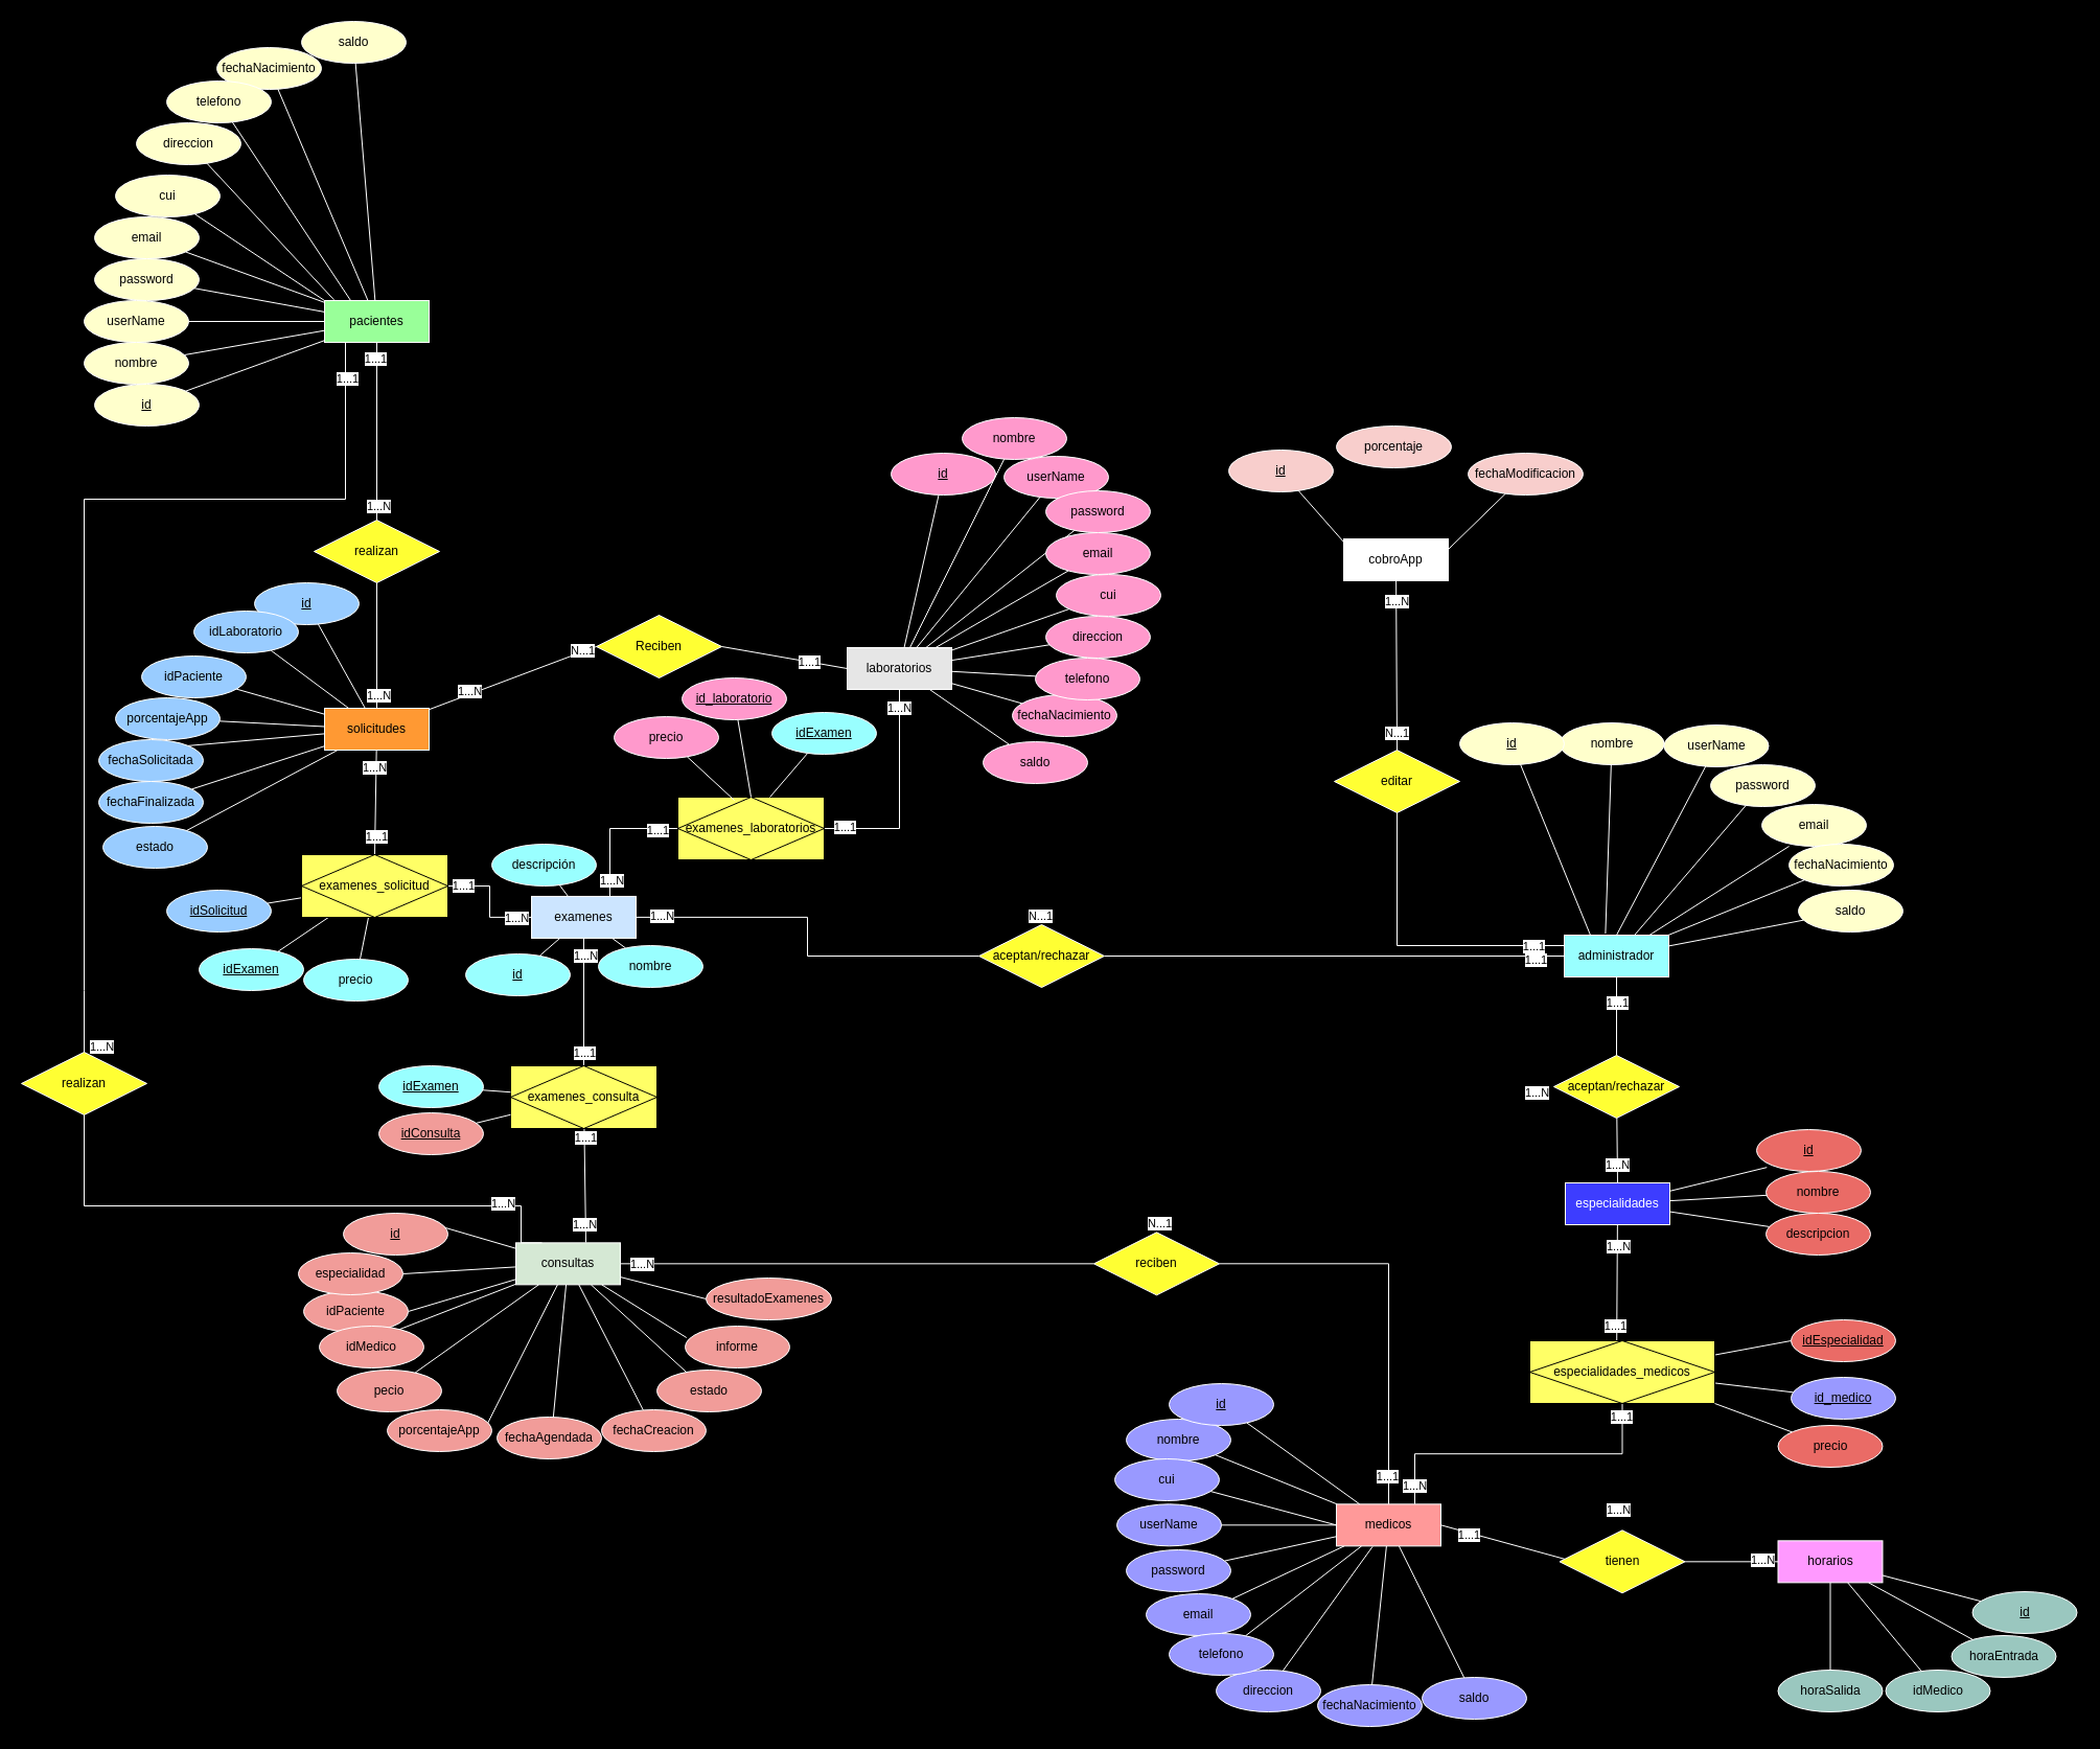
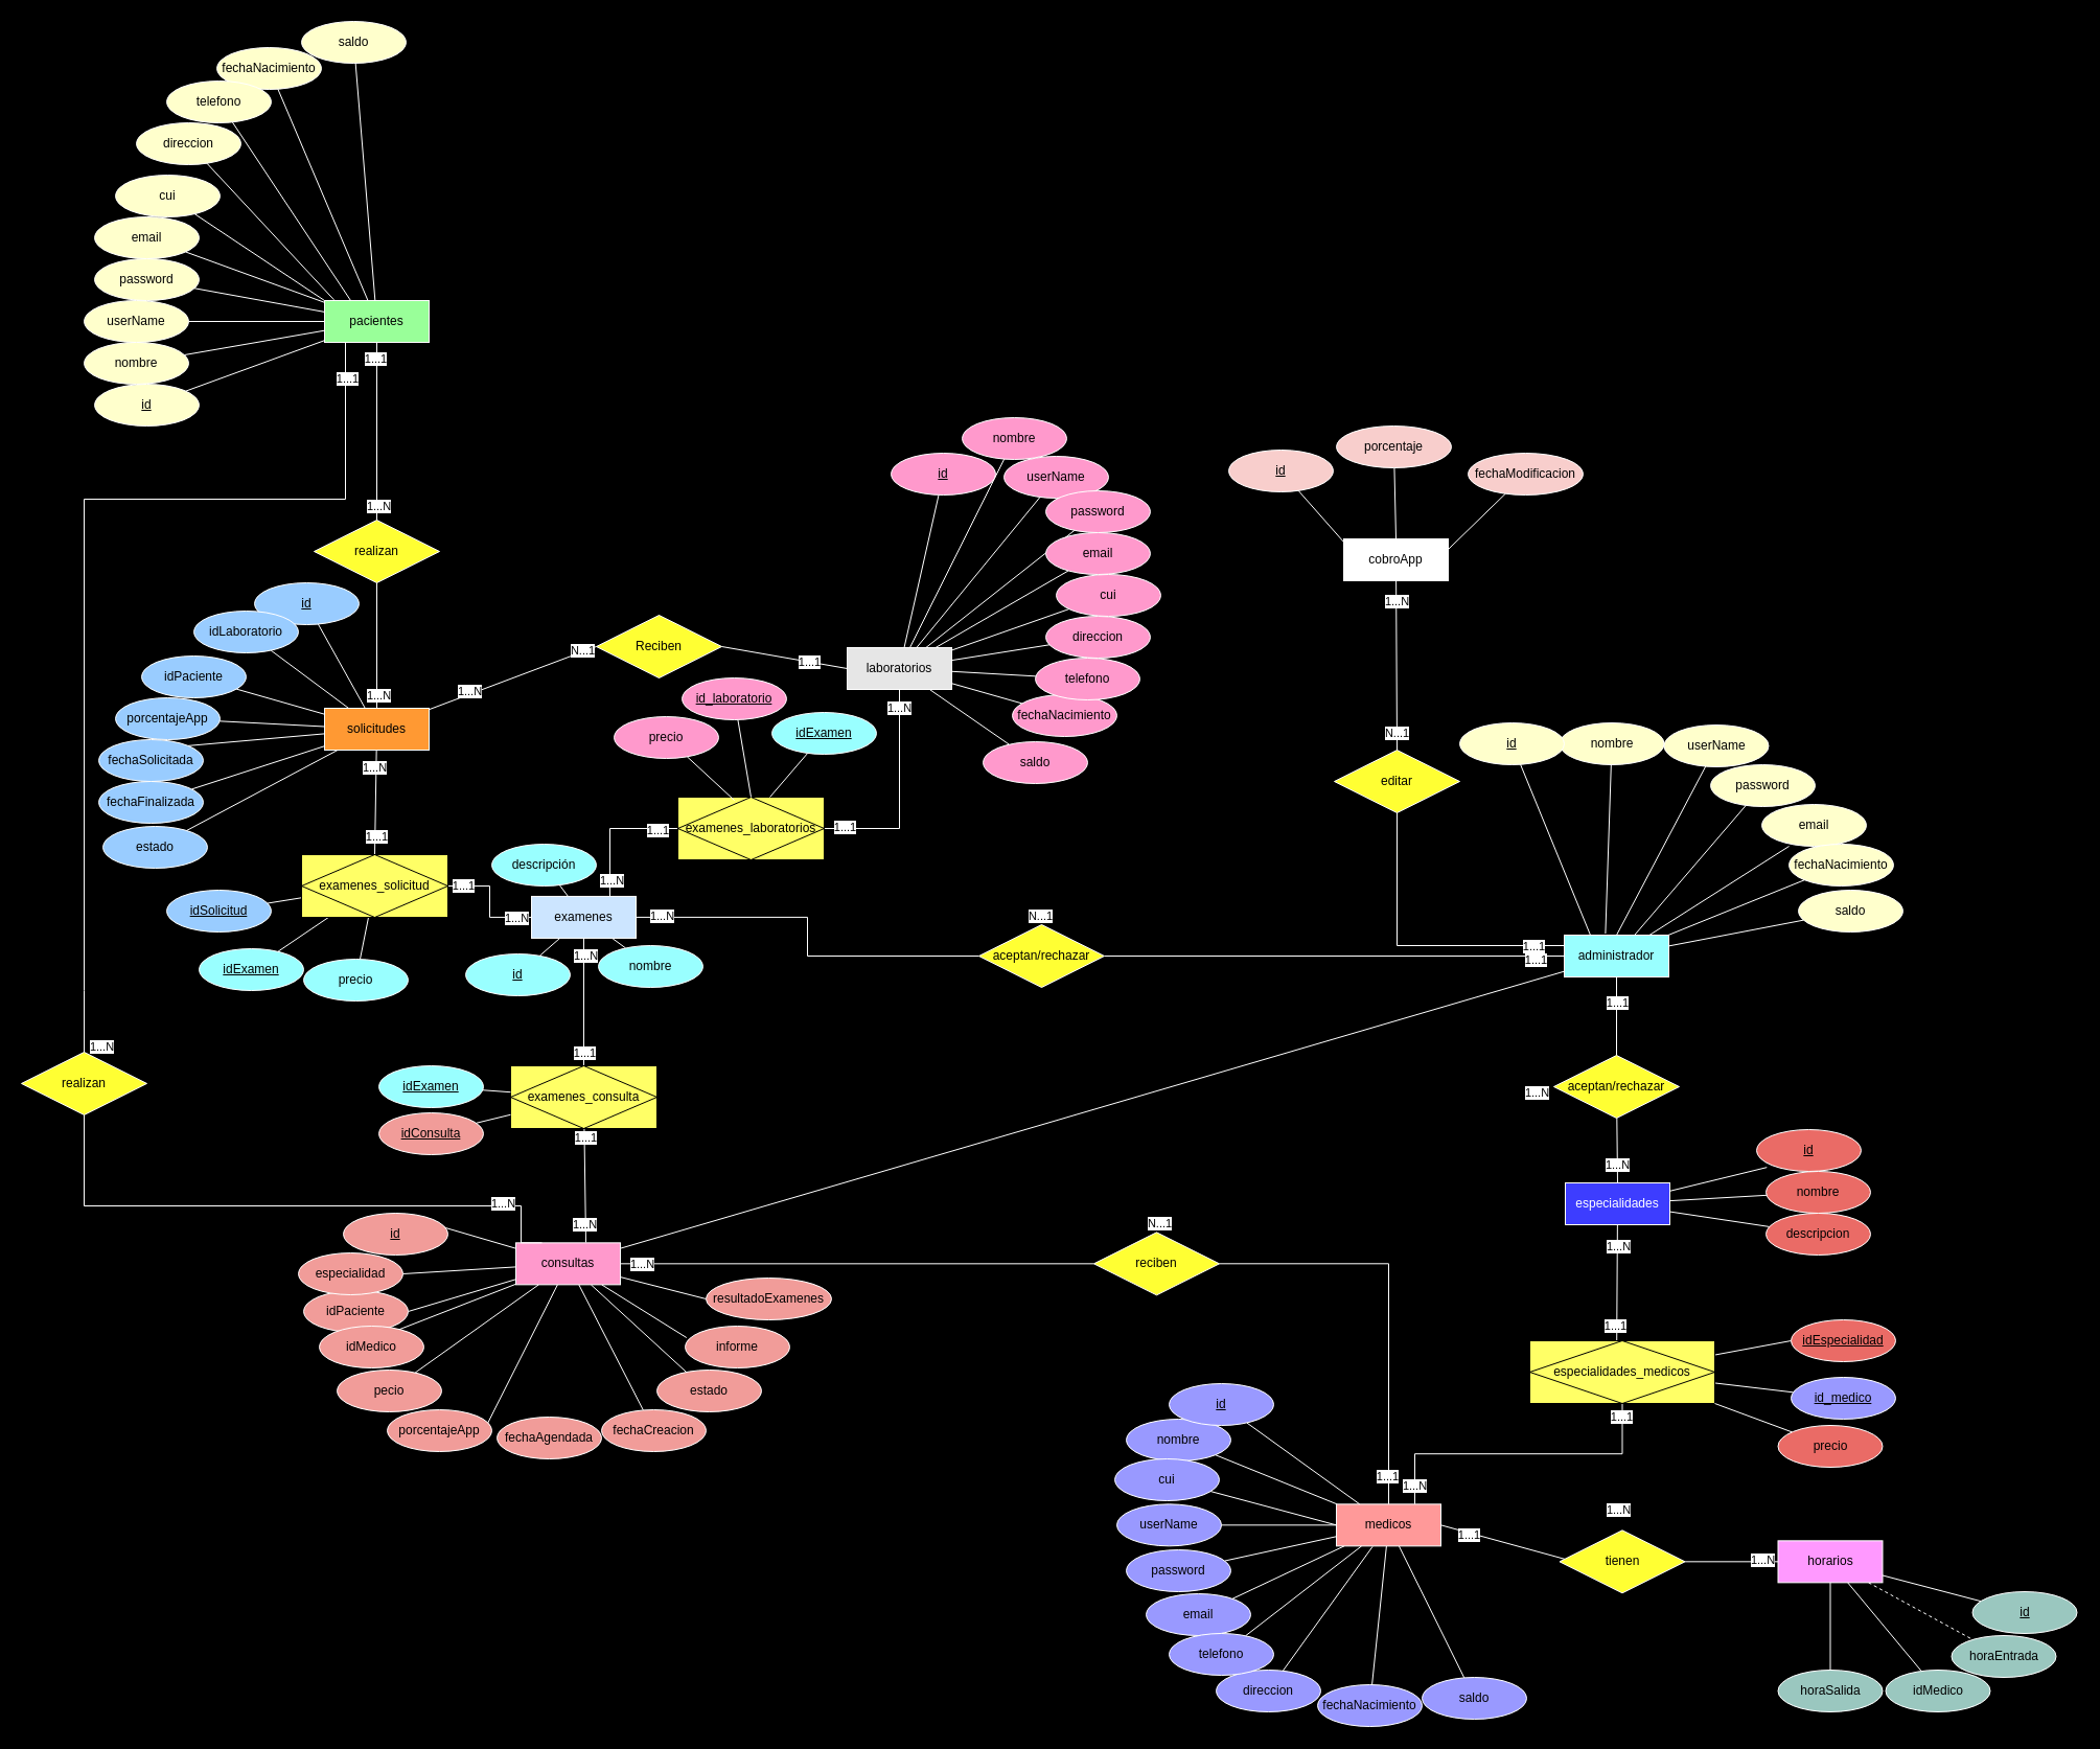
+ <mxCell id="242" style="edgeStyle=none;rounded=0;orthogonalLoop=1;jettySize=auto;html=1;entryX=0.5;entryY=0;entryDx=0;entryDy=0;endArrow=none;endFill=0;strokeColor=#FFFFFF;" edge="1" parent="1" source="243" target="237"><mxGeometry relative="1" as="geometry" /></mxCell>
- <mxCell id="138" value="consultas" style="whiteSpace=wrap;html=1;align=center;fillColor=#D5E8D4;strokeColor=#FFFFFF;" parent="1" vertex="1"><mxGeometry x="493" y="1188.34" width="100" height="40" as="geometry" /></mxCell>
+ <mxCell id="138" value="consultas" style="whiteSpace=wrap;html=1;align=center;fillColor=#ff99cc;strokeColor=#FFFFFF;" parent="1" vertex="1"><mxGeometry x="493" y="1188.34" width="100" height="40" as="geometry" /></mxCell>
- <mxCell id="130" style="edgeStyle=none;rounded=0;orthogonalLoop=1;jettySize=auto;html=1;entryX=0.5;entryY=1;entryDx=0;entryDy=0;endArrow=none;endFill=0;fillColor=#F19C99;strokeColor=#FFFFFF;" parent="1" source="138" target="145" edge="1"><mxGeometry relative="1" as="geometry" /></mxCell>
+ <mxCell id="130" style="edgeStyle=none;rounded=0;orthogonalLoop=1;jettySize=auto;html=1;endArrow=none;endFill=0;fillColor=#F19C99;strokeColor=#FFFFFF;" parent="1" source="138" target="9" edge="1"><mxGeometry relative="1" as="geometry" /></mxCell>
- <mxCell id="197" style="edgeStyle=none;rounded=0;orthogonalLoop=1;jettySize=auto;html=1;endArrow=none;endFill=0;strokeColor=#FFFFFF;fillColor=#F19C99;" parent="1" source="199" target="203" edge="1"><mxGeometry relative="1" as="geometry" /></mxCell>
+ <mxCell id="197" style="edgeStyle=none;rounded=0;orthogonalLoop=1;jettySize=auto;html=1;endArrow=none;endFill=0;strokeColor=#FFFFFF;fillColor=#F19C99;dashed=1;" parent="1" source="199" target="203" edge="1"><mxGeometry relative="1" as="geometry" /></mxCell>
